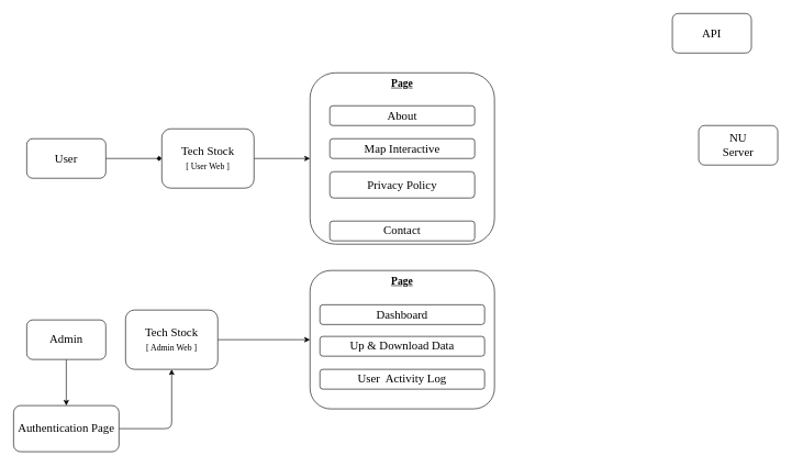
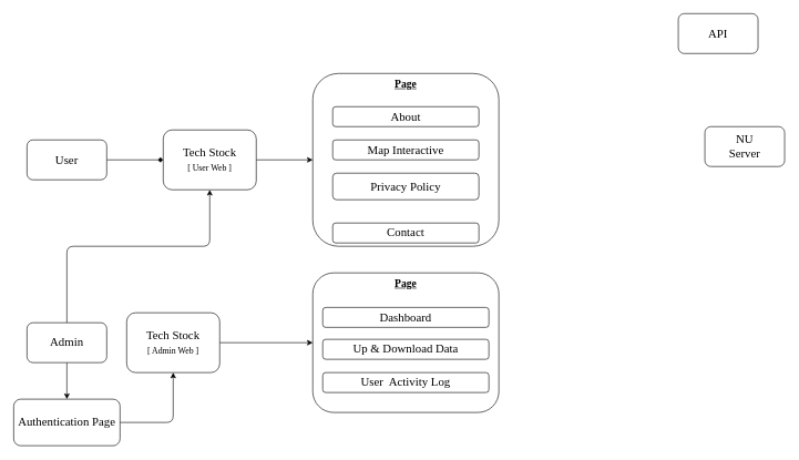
+ <mxCell id="5" style="edgeStyle=orthogonalEdgeStyle;rounded=1;orthogonalLoop=1;jettySize=auto;html=1;entryX=0.5;entryY=1;entryDx=0;entryDy=0;curved=0;" edge="1" parent="1" source="6" target="8"><mxGeometry relative="1" as="geometry"><Array as="points"><mxPoint x="100" y="370" /><mxPoint x="315" y="370" /></Array></mxGeometry></mxCell>
- <mxCell id="11" value="Authentication Page" style="rounded=1;whiteSpace=wrap;html=1;fontFamily=Chakra Petch;fontSource=https%3A%2F%2Ffonts.googleapis.com%2Fcss%3Ffamily%3DChakra%2BPetch;fontSize=18;" vertex="1" parent="1"><mxGeometry x="20" y="615" width="160" height="70" as="geometry" /></mxCell>
+ <mxCell id="11" value="Authentication Page" style="rounded=1;whiteSpace=wrap;html=1;fontFamily=Chakra Petch;fontSource=https%3A%2F%2Ffonts.googleapis.com%2Fcss%3Ffamily%3DChakra%2BPetch;fontSize=18;" vertex="1" parent="1"><mxGeometry x="20" y="600" width="160" height="70" as="geometry" /></mxCell>
